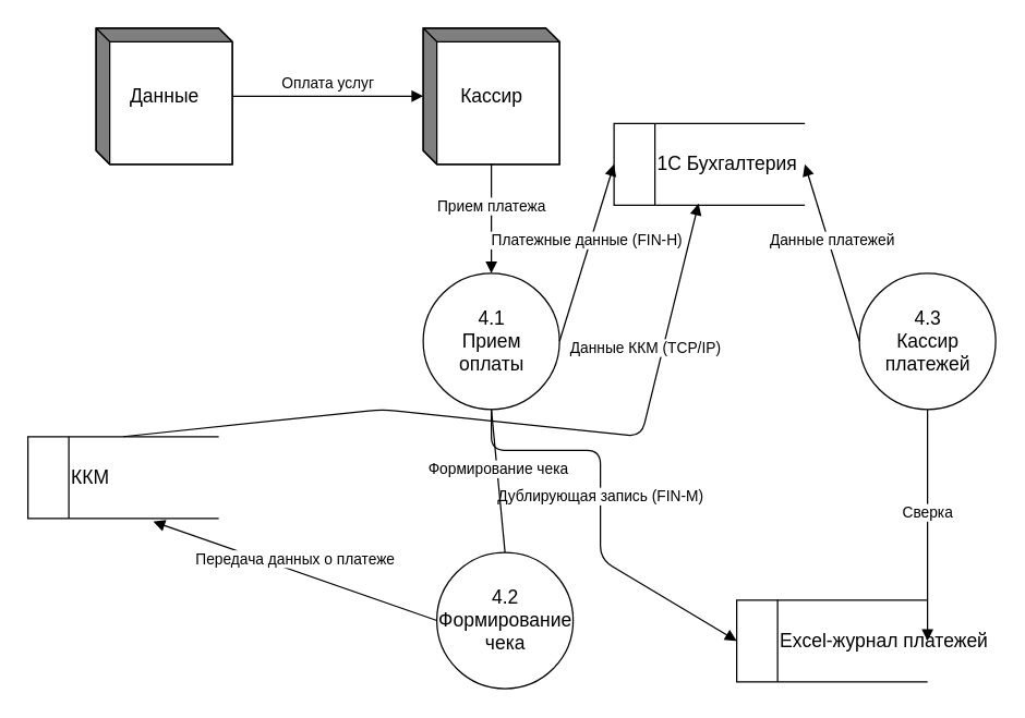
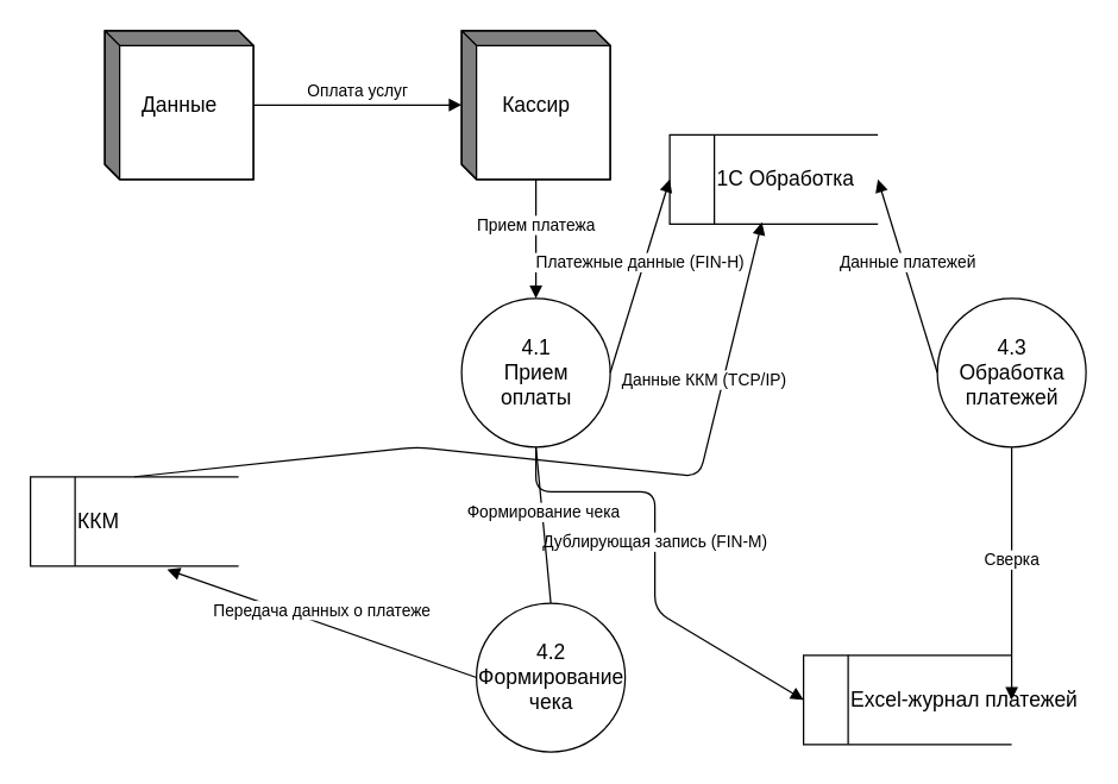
- <mxCell id="8" value="1С Бухгалтерия" style="html=1;dashed=0;whitespace=wrap;shape=mxgraph.dfd.dataStoreID;align=left;spacingLeft=30;fontSize=14;" parent="1" vertex="1"><mxGeometry x="450" y="90" width="140" height="60" as="geometry" /></mxCell>
+ <mxCell id="8" value="1С Обработка" style="html=1;dashed=0;whitespace=wrap;shape=mxgraph.dfd.dataStoreID;align=left;spacingLeft=30;fontSize=14;" parent="1" vertex="1"><mxGeometry x="450" y="90" width="140" height="60" as="geometry" /></mxCell>
- <mxCell id="6" value="4.3&#10;Кассир&#10;платежей" style="shape=ellipse;html=1;dashed=0;whitespace=wrap;perimeter=ellipsePerimeter;fontSize=14;" parent="1" vertex="1"><mxGeometry x="630" y="200" width="100" height="100" as="geometry" /></mxCell>
+ <mxCell id="6" value="4.3&#10;Обработка&#10;платежей" style="shape=ellipse;html=1;dashed=0;whitespace=wrap;perimeter=ellipsePerimeter;fontSize=14;" parent="1" vertex="1"><mxGeometry x="630" y="200" width="100" height="100" as="geometry" /></mxCell>
